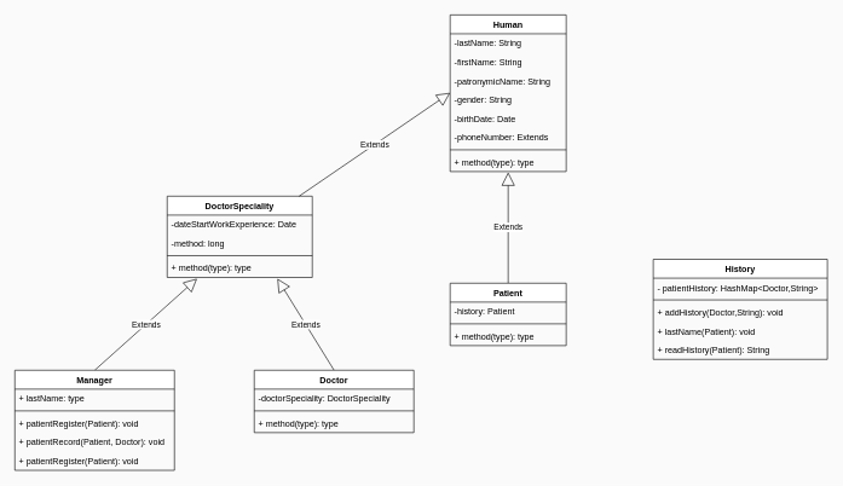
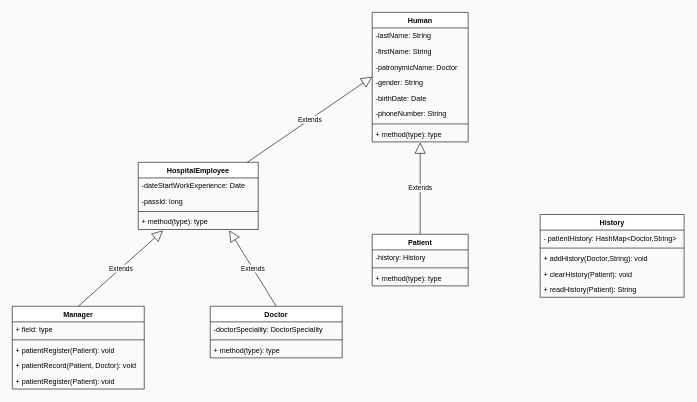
- <mxCell id="5" value="-patronymicName: String" style="text;strokeColor=none;fillColor=none;align=left;verticalAlign=top;spacingLeft=4;spacingRight=4;overflow=hidden;rotatable=0;points=[[0,0.5],[1,0.5]];portConstraint=eastwest;" parent="2" vertex="1"><mxGeometry y="78" width="160" height="26" as="geometry" /></mxCell>
+ <mxCell id="5" value="-patronymicName: Doctor" style="text;strokeColor=none;fillColor=none;align=left;verticalAlign=top;spacingLeft=4;spacingRight=4;overflow=hidden;rotatable=0;points=[[0,0.5],[1,0.5]];portConstraint=eastwest;" parent="2" vertex="1"><mxGeometry y="78" width="160" height="26" as="geometry" /></mxCell>
- <mxCell id="8" value="-phoneNumber: Extends" style="text;strokeColor=none;fillColor=none;align=left;verticalAlign=top;spacingLeft=4;spacingRight=4;overflow=hidden;rotatable=0;points=[[0,0.5],[1,0.5]];portConstraint=eastwest;" parent="2" vertex="1"><mxGeometry y="156" width="160" height="26" as="geometry" /></mxCell>
+ <mxCell id="8" value="-phoneNumber: String" style="text;strokeColor=none;fillColor=none;align=left;verticalAlign=top;spacingLeft=4;spacingRight=4;overflow=hidden;rotatable=0;points=[[0,0.5],[1,0.5]];portConstraint=eastwest;" parent="2" vertex="1"><mxGeometry y="156" width="160" height="26" as="geometry" /></mxCell>
- <mxCell id="16" value="DoctorSpeciality" style="swimlane;fontStyle=1;align=center;verticalAlign=top;childLayout=stackLayout;horizontal=1;startSize=26;horizontalStack=0;resizeParent=1;resizeParentMax=0;resizeLast=0;collapsible=1;marginBottom=0;" vertex="1" parent="1"><mxGeometry x="230" y="270" width="200" height="112" as="geometry" /></mxCell>
+ <mxCell id="16" value="HospitalEmployee" style="swimlane;fontStyle=1;align=center;verticalAlign=top;childLayout=stackLayout;horizontal=1;startSize=26;horizontalStack=0;resizeParent=1;resizeParentMax=0;resizeLast=0;collapsible=1;marginBottom=0;" vertex="1" parent="1"><mxGeometry x="230" y="270" width="200" height="112" as="geometry" /></mxCell>
- <mxCell id="18" value="-method: long" style="text;strokeColor=none;fillColor=none;align=left;verticalAlign=top;spacingLeft=4;spacingRight=4;overflow=hidden;rotatable=0;points=[[0,0.5],[1,0.5]];portConstraint=eastwest;" vertex="1" parent="16"><mxGeometry y="52" width="200" height="26" as="geometry" /></mxCell>
+ <mxCell id="18" value="-passId: long" style="text;strokeColor=none;fillColor=none;align=left;verticalAlign=top;spacingLeft=4;spacingRight=4;overflow=hidden;rotatable=0;points=[[0,0.5],[1,0.5]];portConstraint=eastwest;" vertex="1" parent="16"><mxGeometry y="52" width="200" height="26" as="geometry" /></mxCell>
- <mxCell id="13" value="-history: Patient" style="text;strokeColor=none;fillColor=none;align=left;verticalAlign=top;spacingLeft=4;spacingRight=4;overflow=hidden;rotatable=0;points=[[0,0.5],[1,0.5]];portConstraint=eastwest;" vertex="1" parent="12"><mxGeometry y="26" width="160" height="26" as="geometry" /></mxCell>
+ <mxCell id="13" value="-history: History" style="text;strokeColor=none;fillColor=none;align=left;verticalAlign=top;spacingLeft=4;spacingRight=4;overflow=hidden;rotatable=0;points=[[0,0.5],[1,0.5]];portConstraint=eastwest;" vertex="1" parent="12"><mxGeometry y="26" width="160" height="26" as="geometry" /></mxCell>
- <mxCell id="38" value="+ lastName(Patient): void" style="text;strokeColor=none;fillColor=none;align=left;verticalAlign=top;spacingLeft=4;spacingRight=4;overflow=hidden;rotatable=0;points=[[0,0.5],[1,0.5]];portConstraint=eastwest;" vertex="1" parent="34"><mxGeometry y="86" width="240" height="26" as="geometry" /></mxCell>
+ <mxCell id="38" value="+ clearHistory(Patient): void" style="text;strokeColor=none;fillColor=none;align=left;verticalAlign=top;spacingLeft=4;spacingRight=4;overflow=hidden;rotatable=0;points=[[0,0.5],[1,0.5]];portConstraint=eastwest;" vertex="1" parent="34"><mxGeometry y="86" width="240" height="26" as="geometry" /></mxCell>
- <mxCell id="29" value="+ lastName: type" style="text;strokeColor=none;fillColor=none;align=left;verticalAlign=top;spacingLeft=4;spacingRight=4;overflow=hidden;rotatable=0;points=[[0,0.5],[1,0.5]];portConstraint=eastwest;" vertex="1" parent="28"><mxGeometry y="26" width="220" height="26" as="geometry" /></mxCell>
+ <mxCell id="29" value="+ field: type" style="text;strokeColor=none;fillColor=none;align=left;verticalAlign=top;spacingLeft=4;spacingRight=4;overflow=hidden;rotatable=0;points=[[0,0.5],[1,0.5]];portConstraint=eastwest;" vertex="1" parent="28"><mxGeometry y="26" width="220" height="26" as="geometry" /></mxCell>
